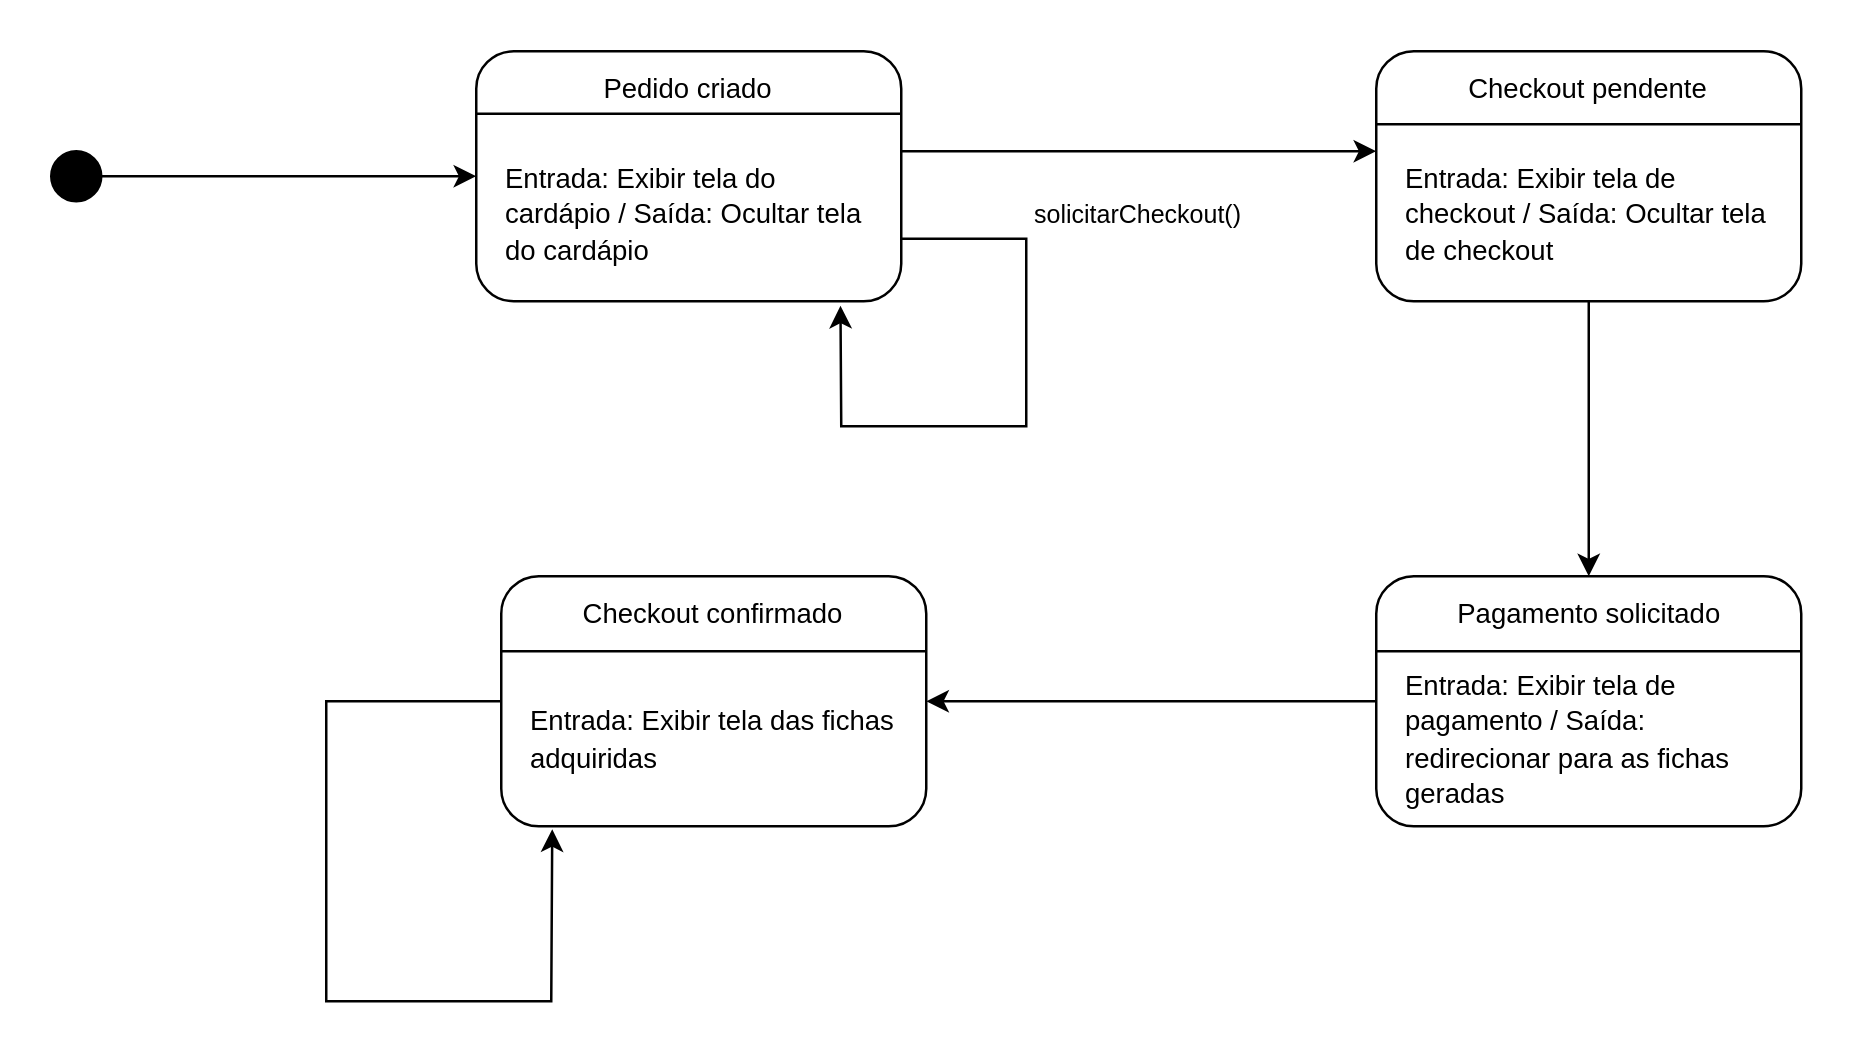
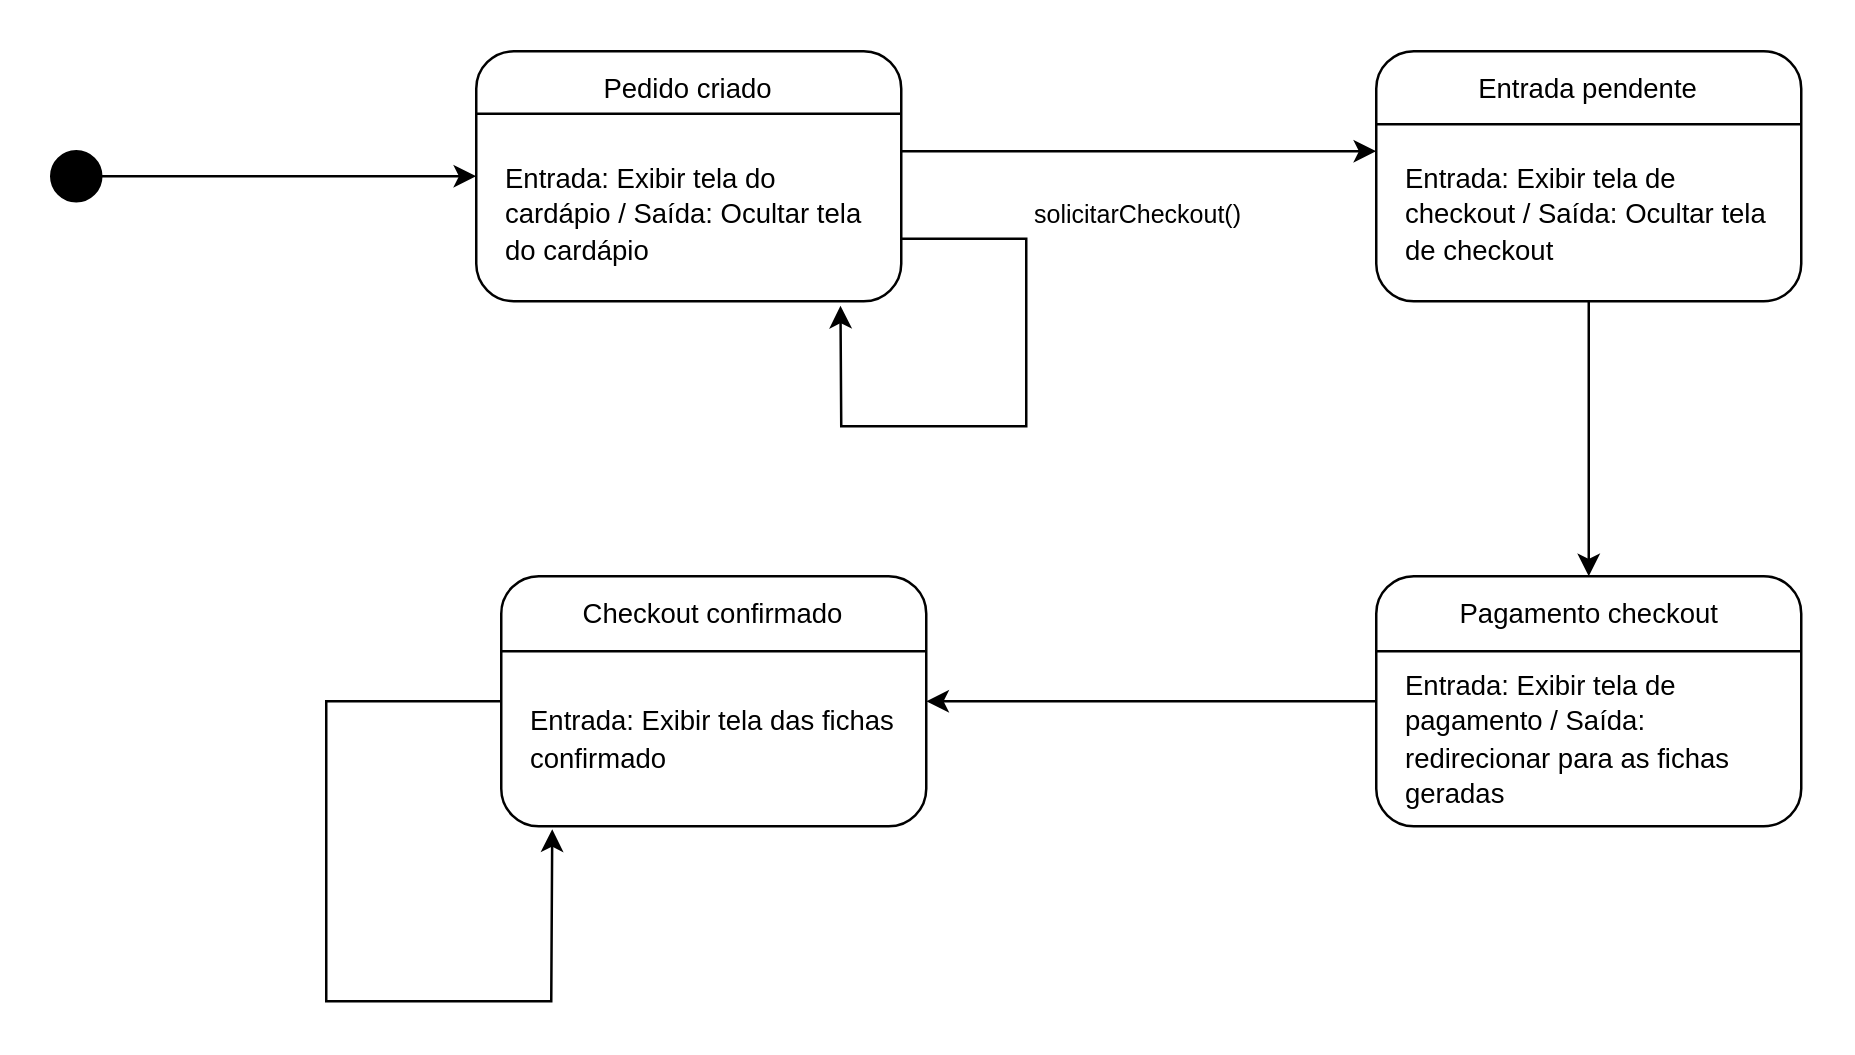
- <mxCell id="11" value="&lt;span style=&quot;font-size: 11px;&quot;&gt;Checkout pendente&lt;/span&gt;" style="text;html=1;align=center;verticalAlign=middle;whiteSpace=wrap;rounded=0;" vertex="1" parent="1"><mxGeometry x="585" y="30" width="100" height="10" as="geometry" /></mxCell>
+ <mxCell id="11" value="&lt;span style=&quot;font-size: 11px;&quot;&gt;Entrada pendente&lt;/span&gt;" style="text;html=1;align=center;verticalAlign=middle;whiteSpace=wrap;rounded=0;" vertex="1" parent="1"><mxGeometry x="585" y="30" width="100" height="10" as="geometry" /></mxCell>
- <mxCell id="17" value="&lt;span style=&quot;font-size: 11px;&quot;&gt;Pagamento solicitado&lt;/span&gt;" style="text;html=1;align=center;verticalAlign=middle;whiteSpace=wrap;rounded=0;" vertex="1" parent="1"><mxGeometry x="577.5" y="240" width="115" height="10" as="geometry" /></mxCell>
+ <mxCell id="17" value="&lt;span style=&quot;font-size: 11px;&quot;&gt;Pagamento checkout&lt;/span&gt;" style="text;html=1;align=center;verticalAlign=middle;whiteSpace=wrap;rounded=0;" vertex="1" parent="1"><mxGeometry x="577.5" y="240" width="115" height="10" as="geometry" /></mxCell>
- <mxCell id="23" value="&lt;span style=&quot;font-size: 11px;&quot;&gt;Entrada: Exibir tela das fichas adquiridas&lt;/span&gt;" style="text;html=1;align=left;verticalAlign=middle;whiteSpace=wrap;rounded=0;" vertex="1" parent="1"><mxGeometry x="210" y="270" width="150" height="50" as="geometry" /></mxCell>
+ <mxCell id="23" value="&lt;span style=&quot;font-size: 11px;&quot;&gt;Entrada: Exibir tela das fichas confirmado&lt;/span&gt;" style="text;html=1;align=left;verticalAlign=middle;whiteSpace=wrap;rounded=0;" vertex="1" parent="1"><mxGeometry x="210" y="270" width="150" height="50" as="geometry" /></mxCell>
